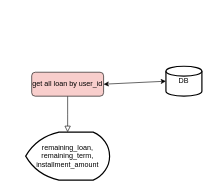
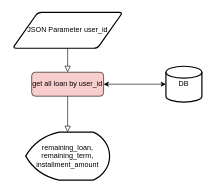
+ <mxCell id="3" value="JSON Parameter user_id" style="shape=parallelogram;html=1;strokeWidth=2;perimeter=parallelogramPerimeter;whiteSpace=wrap;rounded=1;arcSize=12;size=0.23;" vertex="1" parent="1"><mxGeometry x="20.13" y="20" width="183.75" height="60" as="geometry" /></mxCell>
+ <mxCell id="5" value="" style="rounded=0;html=1;jettySize=auto;orthogonalLoop=1;fontSize=11;endArrow=block;endFill=0;endSize=8;strokeWidth=1;shadow=0;labelBackgroundColor=none;edgeStyle=orthogonalEdgeStyle;exitX=0.5;exitY=1;exitDx=0;exitDy=0;" edge="1" parent="1" source="3" target="4"><mxGeometry relative="1" as="geometry"><mxPoint x="122" y="100" as="sourcePoint" /><mxPoint x="122" y="230" as="targetPoint" /></mxGeometry></mxCell>
- <mxCell id="6" value="DB" style="strokeWidth=2;html=1;shape=mxgraph.flowchart.database;whiteSpace=wrap;" vertex="1" parent="1"><mxGeometry x="276" y="110" width="60" height="50" as="geometry" /></mxCell>
+ <mxCell id="6" value="DB" style="strokeWidth=2;html=1;shape=mxgraph.flowchart.database;whiteSpace=wrap;" vertex="1" parent="1"><mxGeometry x="276" y="110" width="60" height="60" as="geometry" /></mxCell>
